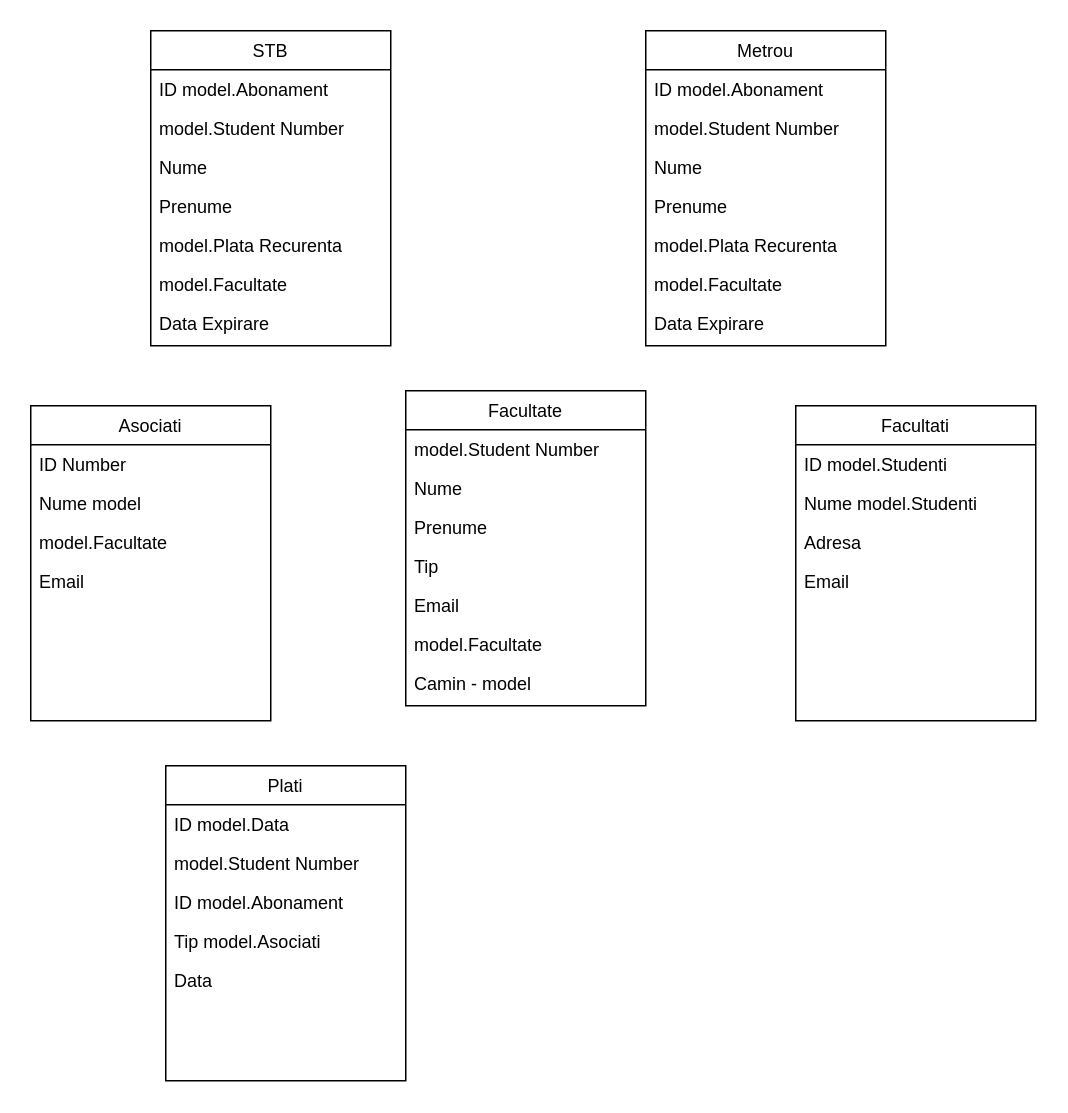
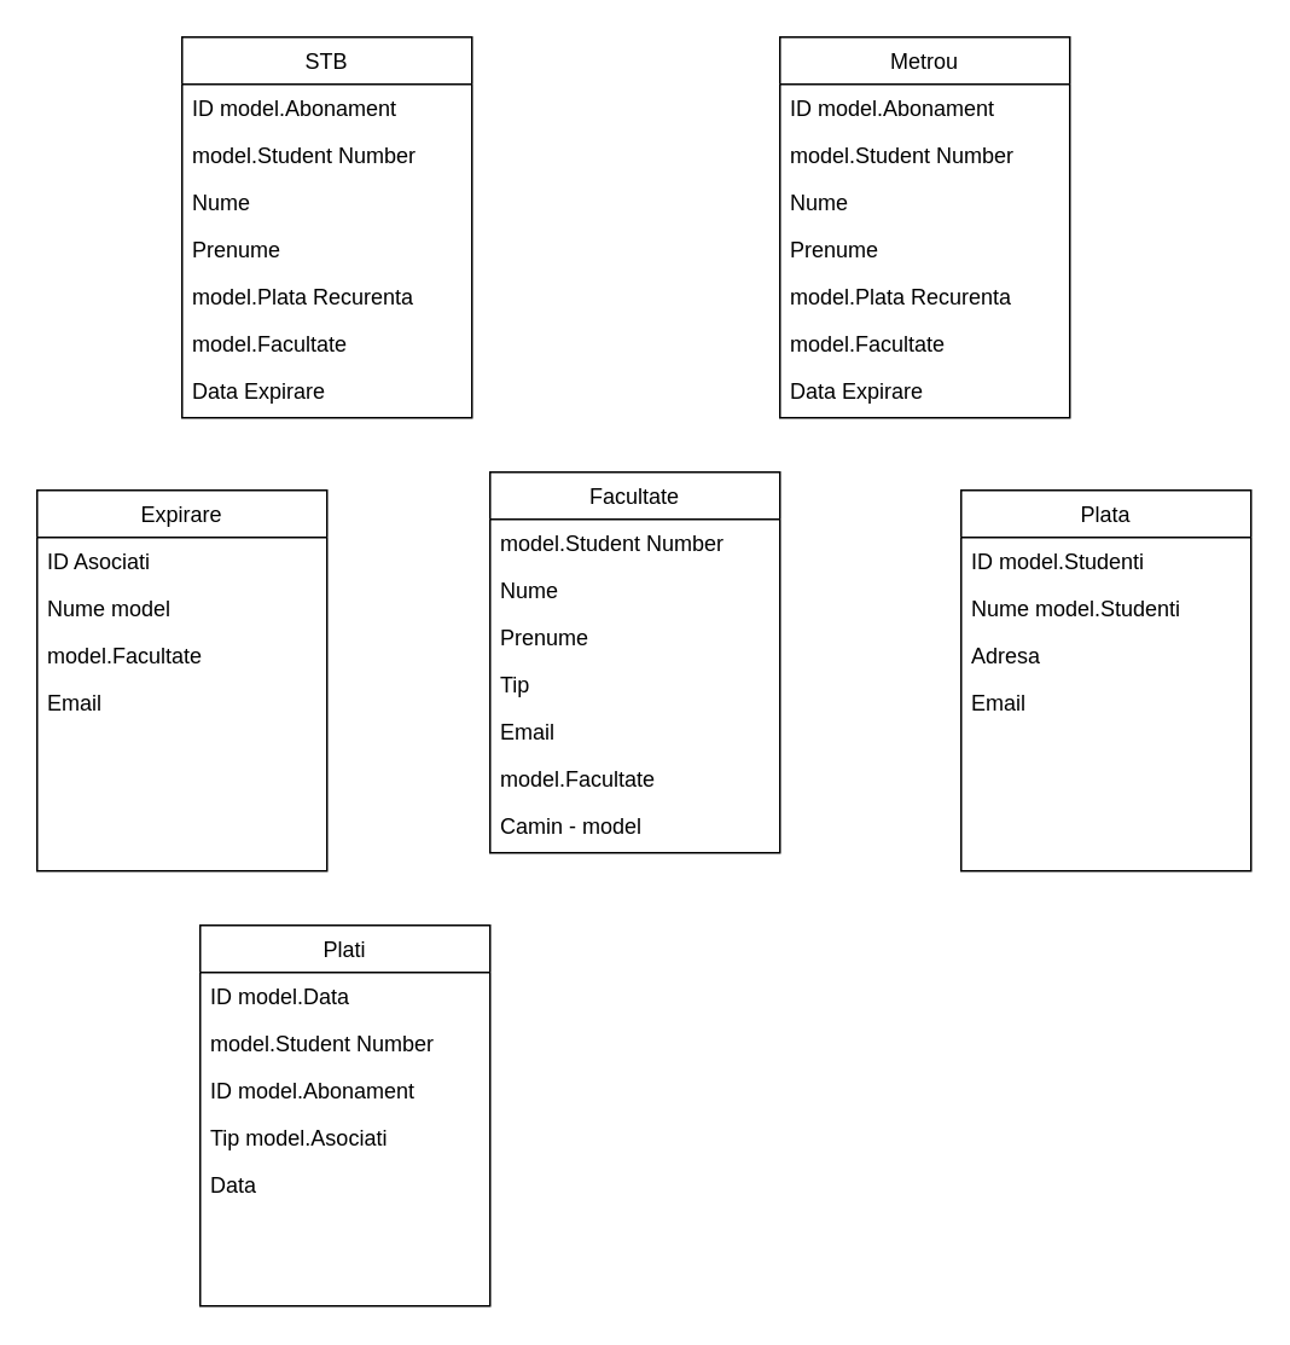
- <mxCell id="33" value="Asociati" style="swimlane;fontStyle=0;align=center;verticalAlign=top;childLayout=stackLayout;horizontal=1;startSize=26;horizontalStack=0;resizeParent=1;resizeLast=0;collapsible=1;marginBottom=0;rounded=0;shadow=0;strokeWidth=1;" vertex="1" parent="1"><mxGeometry x="20" y="270" width="160" height="210" as="geometry"><mxRectangle x="130" y="380" width="160" height="26" as="alternateBounds" /></mxGeometry></mxCell>
+ <mxCell id="33" value="Expirare" style="swimlane;fontStyle=0;align=center;verticalAlign=top;childLayout=stackLayout;horizontal=1;startSize=26;horizontalStack=0;resizeParent=1;resizeLast=0;collapsible=1;marginBottom=0;rounded=0;shadow=0;strokeWidth=1;" vertex="1" parent="1"><mxGeometry x="20" y="270" width="160" height="210" as="geometry"><mxRectangle x="130" y="380" width="160" height="26" as="alternateBounds" /></mxGeometry></mxCell>
- <mxCell id="26" value="Facultati" style="swimlane;fontStyle=0;align=center;verticalAlign=top;childLayout=stackLayout;horizontal=1;startSize=26;horizontalStack=0;resizeParent=1;resizeLast=0;collapsible=1;marginBottom=0;rounded=0;shadow=0;strokeWidth=1;" vertex="1" parent="1"><mxGeometry x="530" y="270" width="160" height="210" as="geometry"><mxRectangle x="130" y="380" width="160" height="26" as="alternateBounds" /></mxGeometry></mxCell>
+ <mxCell id="26" value="Plata" style="swimlane;fontStyle=0;align=center;verticalAlign=top;childLayout=stackLayout;horizontal=1;startSize=26;horizontalStack=0;resizeParent=1;resizeLast=0;collapsible=1;marginBottom=0;rounded=0;shadow=0;strokeWidth=1;" vertex="1" parent="1"><mxGeometry x="530" y="270" width="160" height="210" as="geometry"><mxRectangle x="130" y="380" width="160" height="26" as="alternateBounds" /></mxGeometry></mxCell>
- <mxCell id="34" value="ID Number" style="text;align=left;verticalAlign=top;spacingLeft=4;spacingRight=4;overflow=hidden;rotatable=0;points=[[0,0.5],[1,0.5]];portConstraint=eastwest;" vertex="1" parent="33"><mxGeometry y="26" width="160" height="26" as="geometry" /></mxCell>
+ <mxCell id="34" value="ID Asociati" style="text;align=left;verticalAlign=top;spacingLeft=4;spacingRight=4;overflow=hidden;rotatable=0;points=[[0,0.5],[1,0.5]];portConstraint=eastwest;" vertex="1" parent="33"><mxGeometry y="26" width="160" height="26" as="geometry" /></mxCell>
